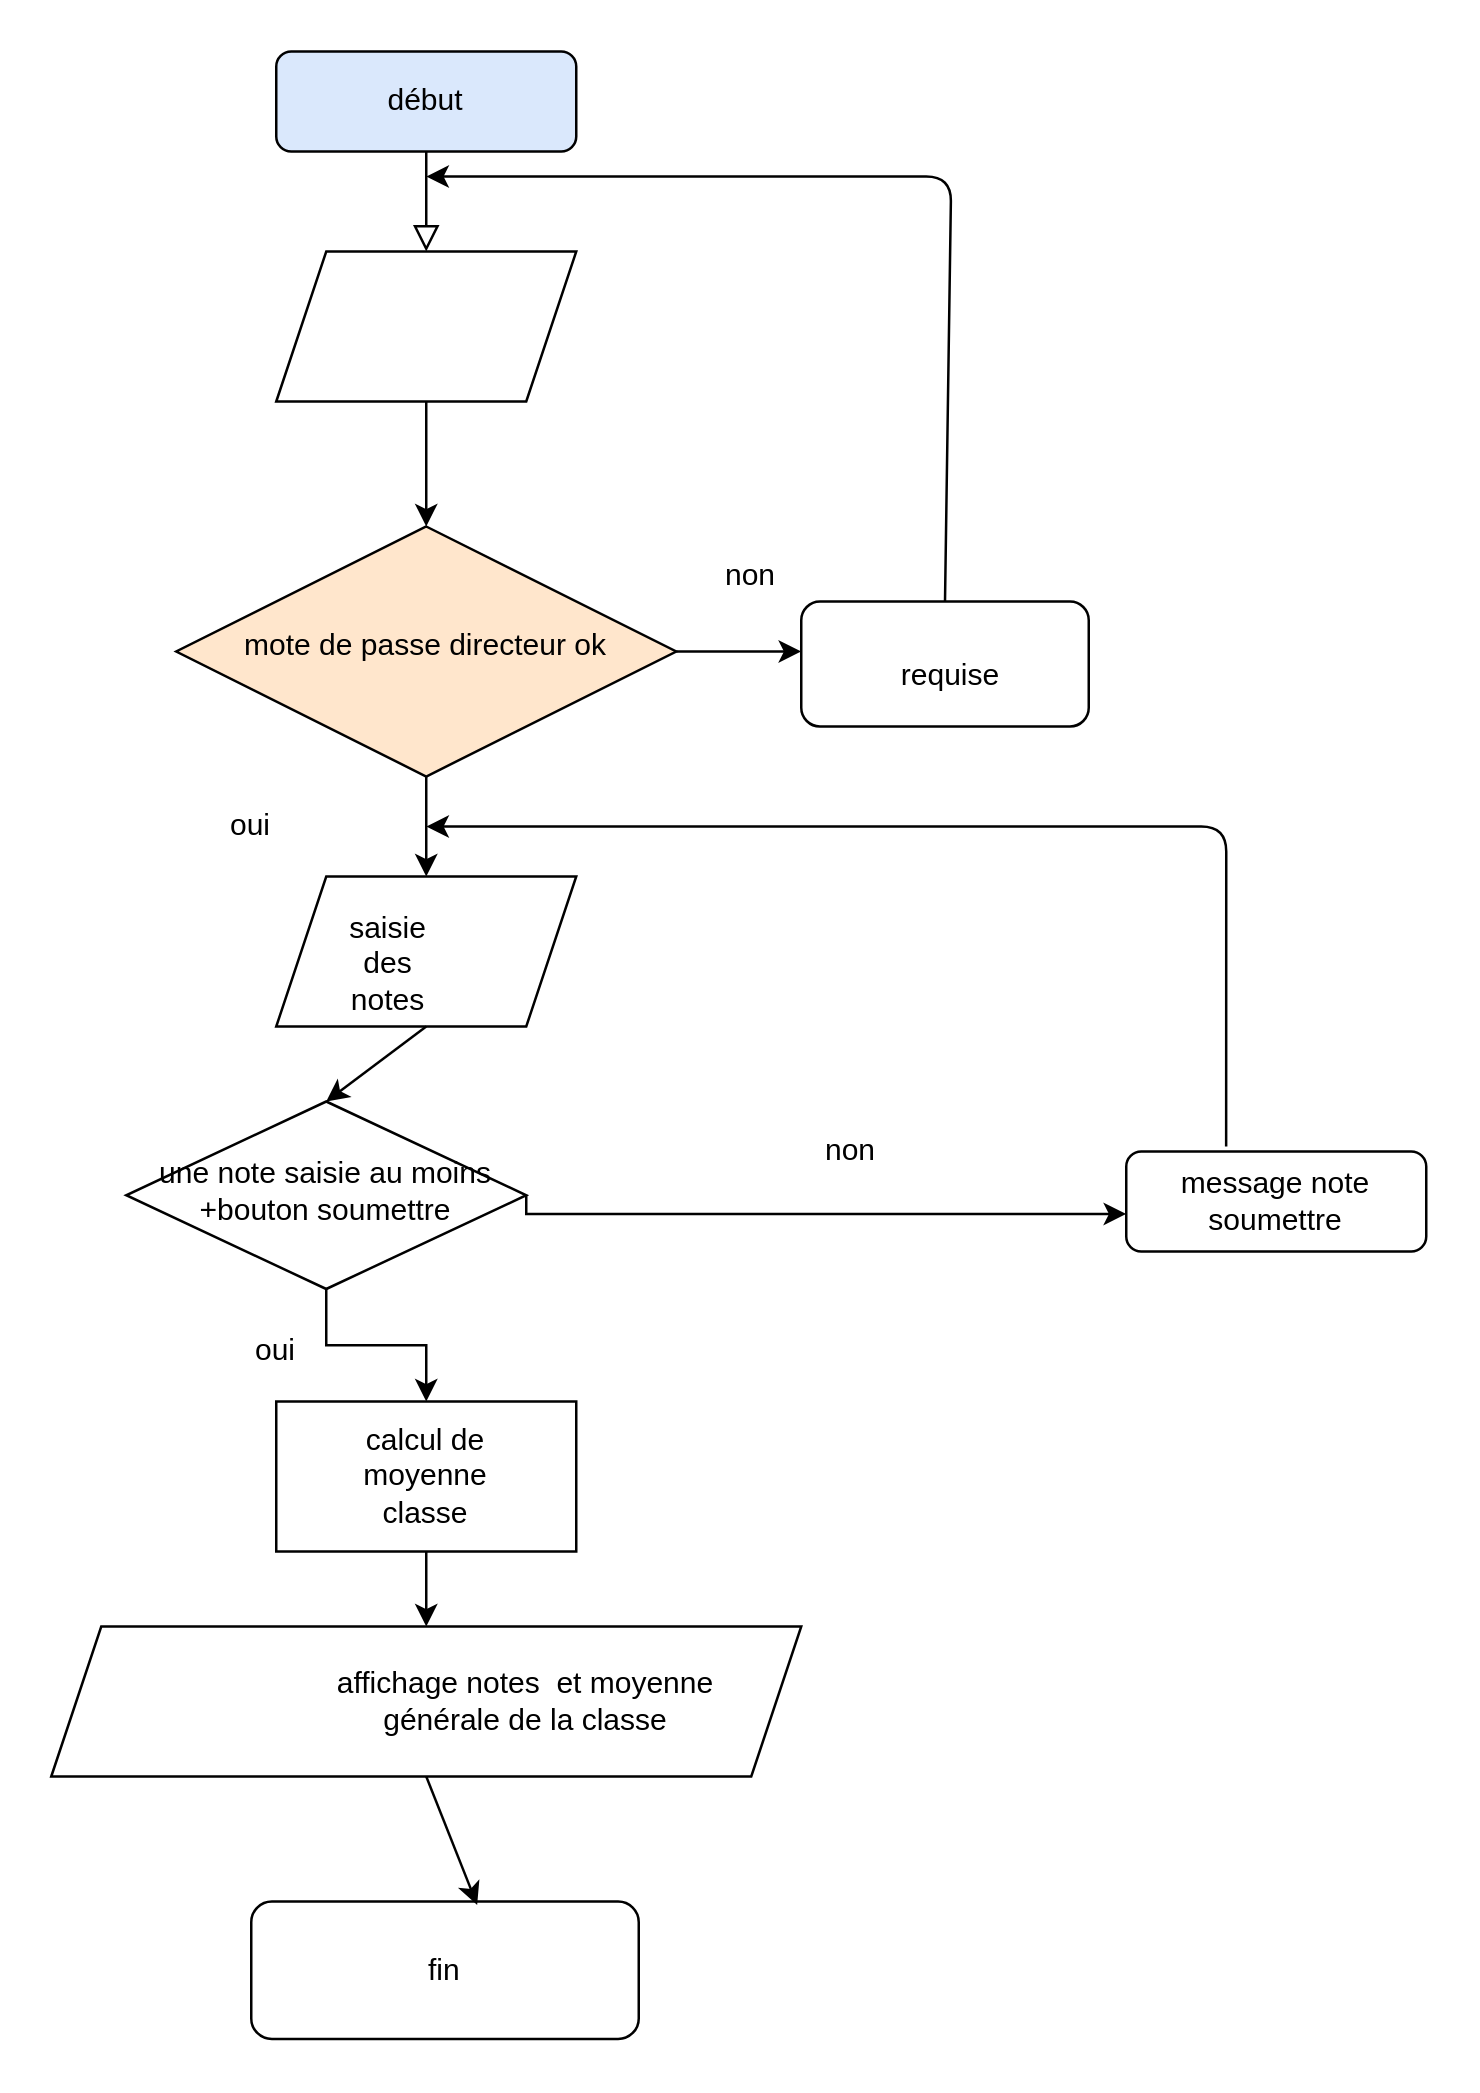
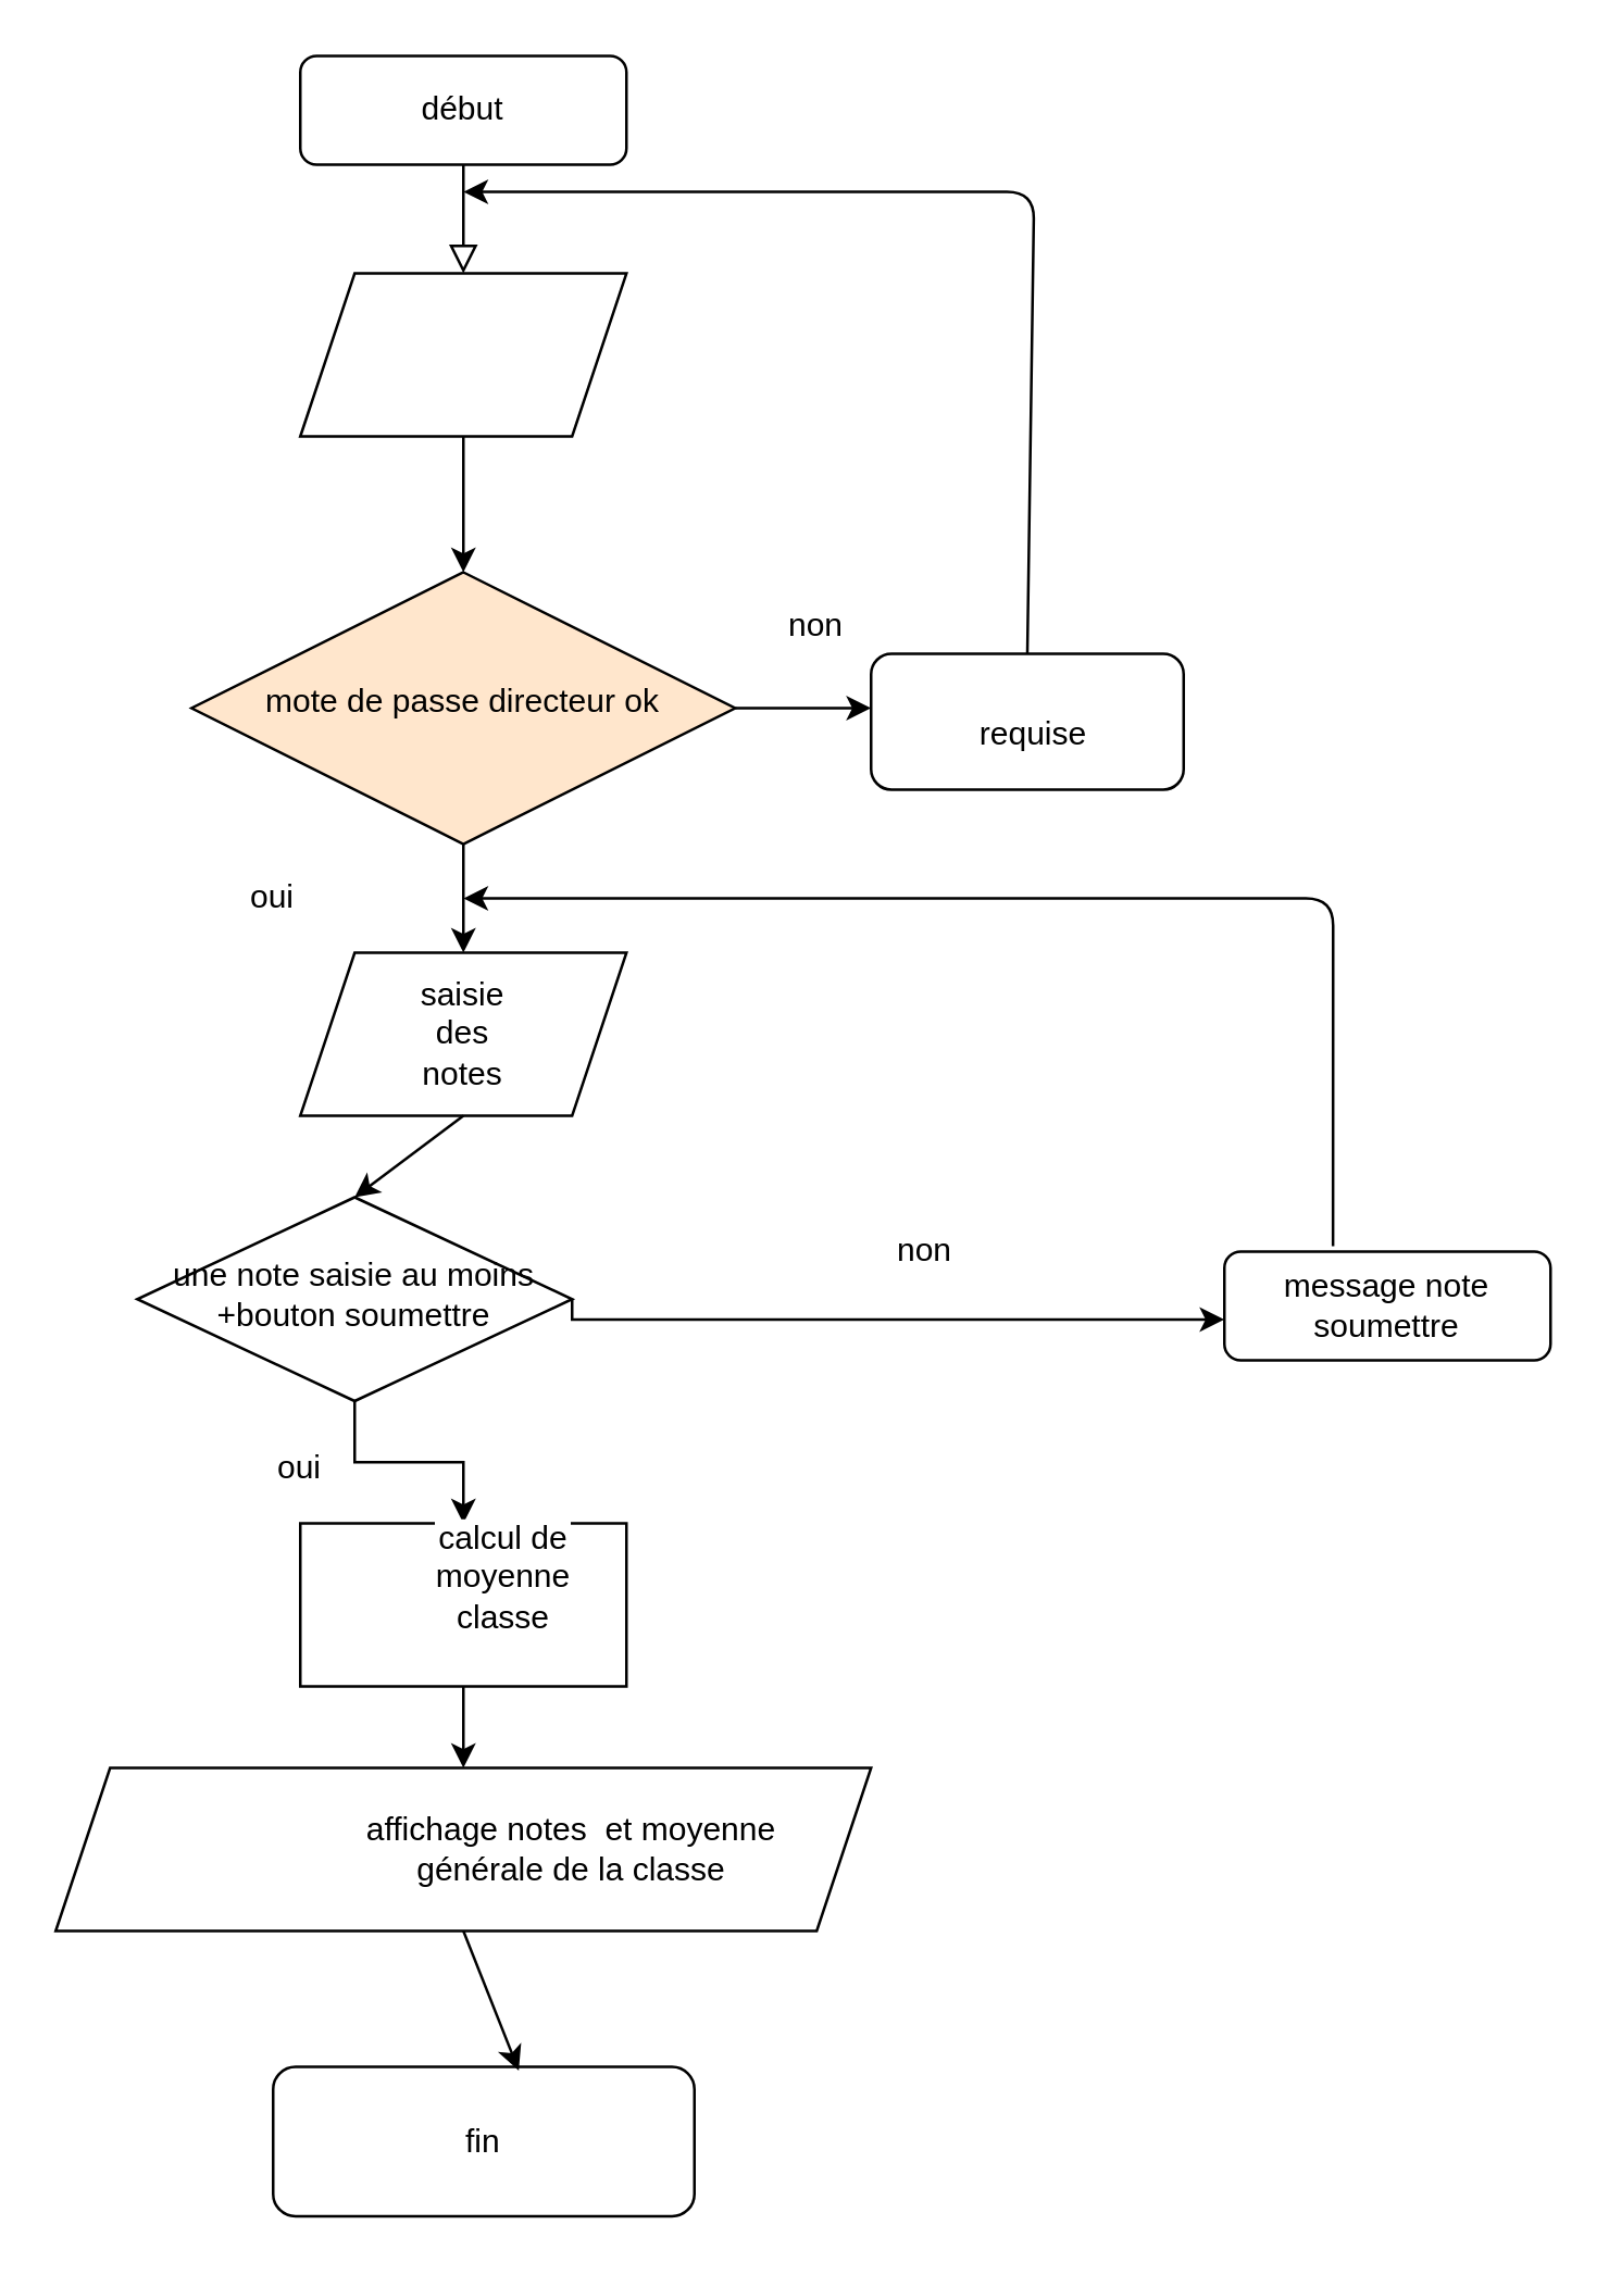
- <mxCell id="3" value="début" style="rounded=1;whiteSpace=wrap;html=1;fontSize=12;glass=0;strokeWidth=1;shadow=0;fillColor=#dae8fc;" parent="1" vertex="1"><mxGeometry x="110" y="20" width="120" height="40" as="geometry" /></mxCell>
+ <mxCell id="3" value="début" style="rounded=1;whiteSpace=wrap;html=1;fontSize=12;glass=0;strokeWidth=1;shadow=0;" parent="1" vertex="1"><mxGeometry x="110" y="20" width="120" height="40" as="geometry" /></mxCell>
- <mxCell id="19" value="saisie des notes" style="text;html=1;strokeColor=none;fillColor=none;align=center;verticalAlign=middle;whiteSpace=wrap;rounded=0;labelBackgroundColor=#FFFFFF;" vertex="1" parent="1"><mxGeometry x="135" y="375" width="40" height="20" as="geometry" /></mxCell>
+ <mxCell id="19" value="saisie des notes" style="text;html=1;strokeColor=none;fillColor=none;align=center;verticalAlign=middle;whiteSpace=wrap;rounded=0;labelBackgroundColor=#FFFFFF;" vertex="1" parent="1"><mxGeometry x="150" y="370" width="40" height="20" as="geometry" /></mxCell>
- <mxCell id="28" value="calcul de moyenne classe" style="text;html=1;strokeColor=none;fillColor=none;align=center;verticalAlign=middle;whiteSpace=wrap;rounded=0;labelBackgroundColor=#FFFFFF;" vertex="1" parent="1"><mxGeometry x="150" y="580" width="40" height="20" as="geometry" /></mxCell>
+ <mxCell id="28" value="calcul de moyenne classe" style="text;html=1;strokeColor=none;fillColor=none;align=center;verticalAlign=middle;whiteSpace=wrap;rounded=0;labelBackgroundColor=#FFFFFF;" vertex="1" parent="1"><mxGeometry x="165" y="570" width="40" height="20" as="geometry" /></mxCell>
